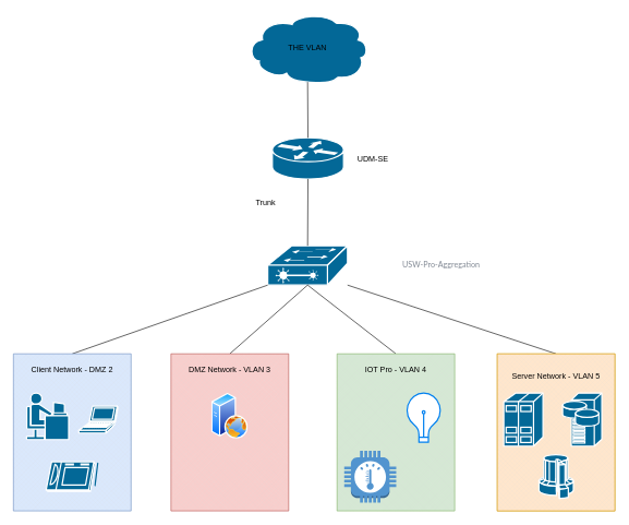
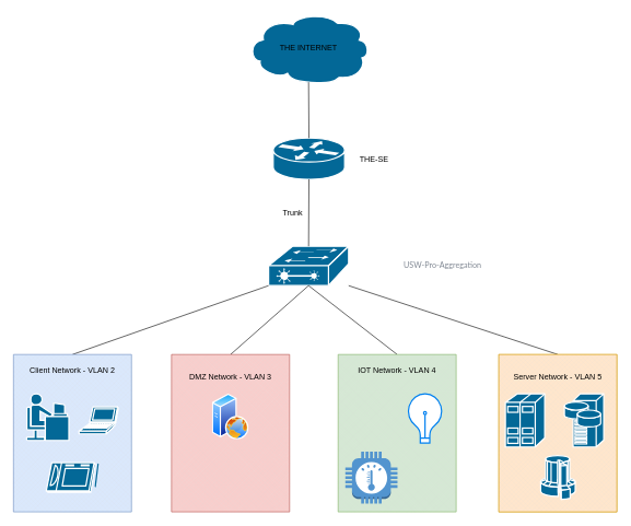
- <mxCell id="10" value="THE VLAN" style="text;html=1;align=center;verticalAlign=middle;whiteSpace=wrap;rounded=0;" vertex="1" parent="1"><mxGeometry x="425" y="58" width="90" height="30" as="geometry" /></mxCell>
+ <mxCell id="10" value="THE INTERNET" style="text;html=1;align=center;verticalAlign=middle;whiteSpace=wrap;rounded=0;" vertex="1" parent="1"><mxGeometry x="425" y="58" width="90" height="30" as="geometry" /></mxCell>
- <mxCell id="11" value="UDM-SE" style="text;html=1;align=center;verticalAlign=middle;whiteSpace=wrap;rounded=0;" vertex="1" parent="1"><mxGeometry x="540" y="226.5" width="60" height="30" as="geometry" /></mxCell>
+ <mxCell id="11" value="THE-SE" style="text;html=1;align=center;verticalAlign=middle;whiteSpace=wrap;rounded=0;" vertex="1" parent="1"><mxGeometry x="540" y="226.5" width="60" height="30" as="geometry" /></mxCell>
- <mxCell id="13" value="Trunk" style="text;html=1;align=center;verticalAlign=middle;whiteSpace=wrap;rounded=0;" vertex="1" parent="1"><mxGeometry x="376" y="295" width="60" height="30" as="geometry" /></mxCell>
+ <mxCell id="13" value="Trunk" style="text;html=1;align=center;verticalAlign=middle;whiteSpace=wrap;rounded=0;" vertex="1" parent="1"><mxGeometry x="416" y="310" width="60" height="30" as="geometry" /></mxCell>
- <mxCell id="22" value="Client Network - DMZ 2" style="text;html=1;align=center;verticalAlign=middle;whiteSpace=wrap;rounded=0;" vertex="1" parent="19"><mxGeometry x="10" y="10" width="160" height="30" as="geometry" /></mxCell>
+ <mxCell id="22" value="Client Network - VLAN 2" style="text;html=1;align=center;verticalAlign=middle;whiteSpace=wrap;rounded=0;" vertex="1" parent="19"><mxGeometry x="10" y="10" width="160" height="30" as="geometry" /></mxCell>
- <mxCell id="35" value="DMZ Network - VLAN 3" style="text;html=1;align=center;verticalAlign=middle;whiteSpace=wrap;rounded=0;container=0;" vertex="1" parent="33"><mxGeometry x="10" y="10" width="160" height="30" as="geometry" /></mxCell>
+ <mxCell id="35" value="DMZ Network - VLAN 3" style="text;html=1;align=center;verticalAlign=middle;whiteSpace=wrap;rounded=0;container=0;" vertex="1" parent="33"><mxGeometry x="10" y="20" width="160" height="30" as="geometry" /></mxCell>
- <mxCell id="17" value="IOT Pro - VLAN 4" style="text;html=1;align=center;verticalAlign=middle;whiteSpace=wrap;rounded=0;" vertex="1" parent="14"><mxGeometry x="10" y="10" width="160" height="30" as="geometry" /></mxCell>
+ <mxCell id="17" value="IOT Network - VLAN 4" style="text;html=1;align=center;verticalAlign=middle;whiteSpace=wrap;rounded=0;" vertex="1" parent="14"><mxGeometry x="10" y="10" width="160" height="30" as="geometry" /></mxCell>
